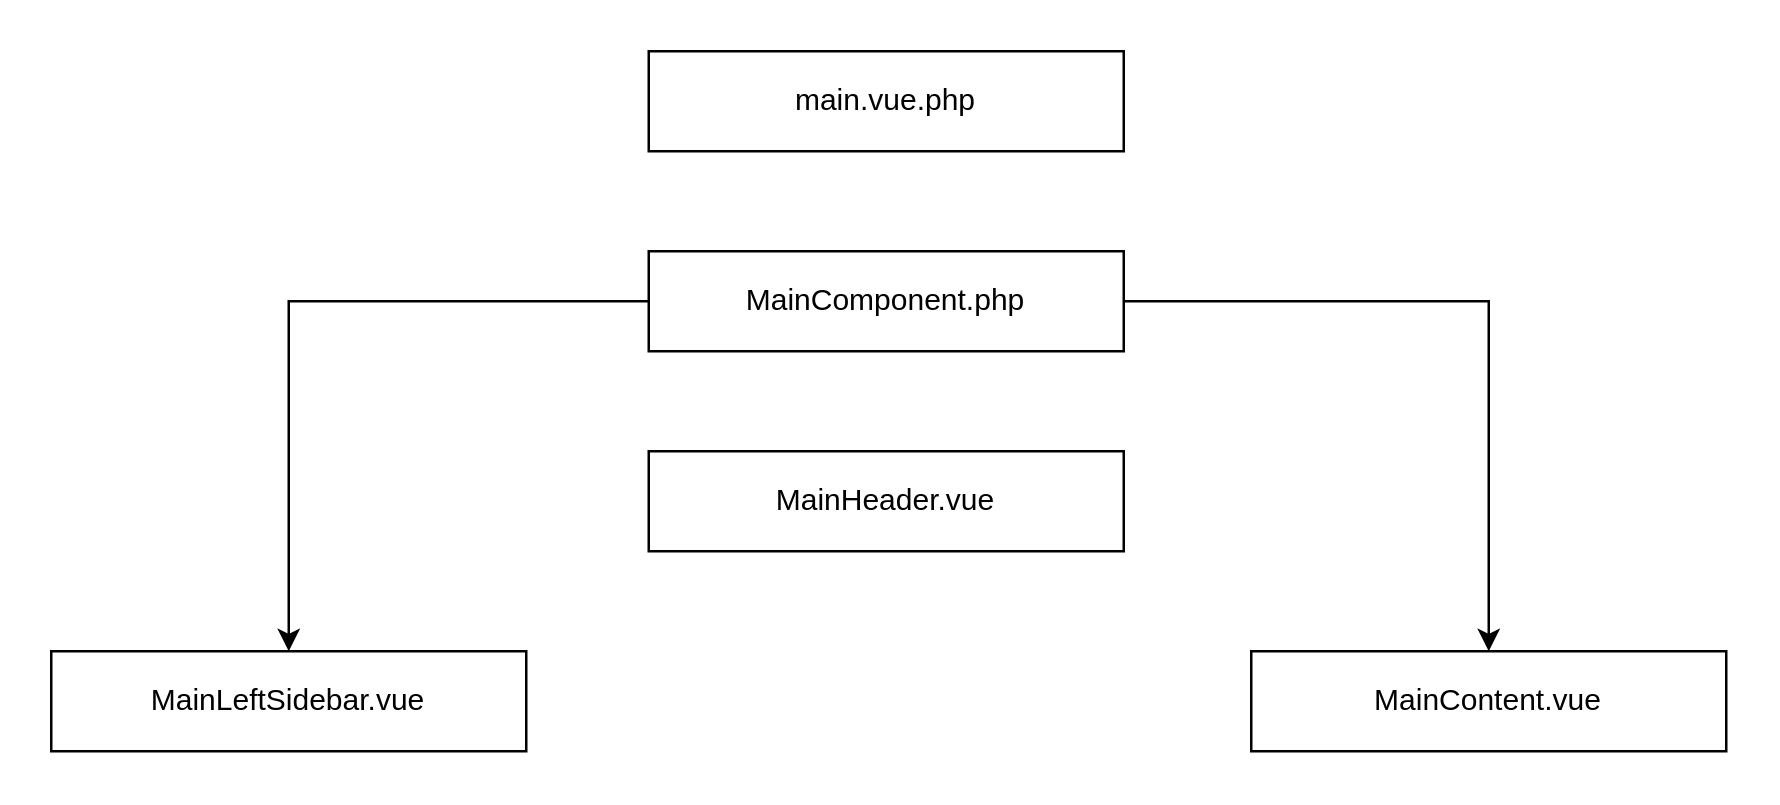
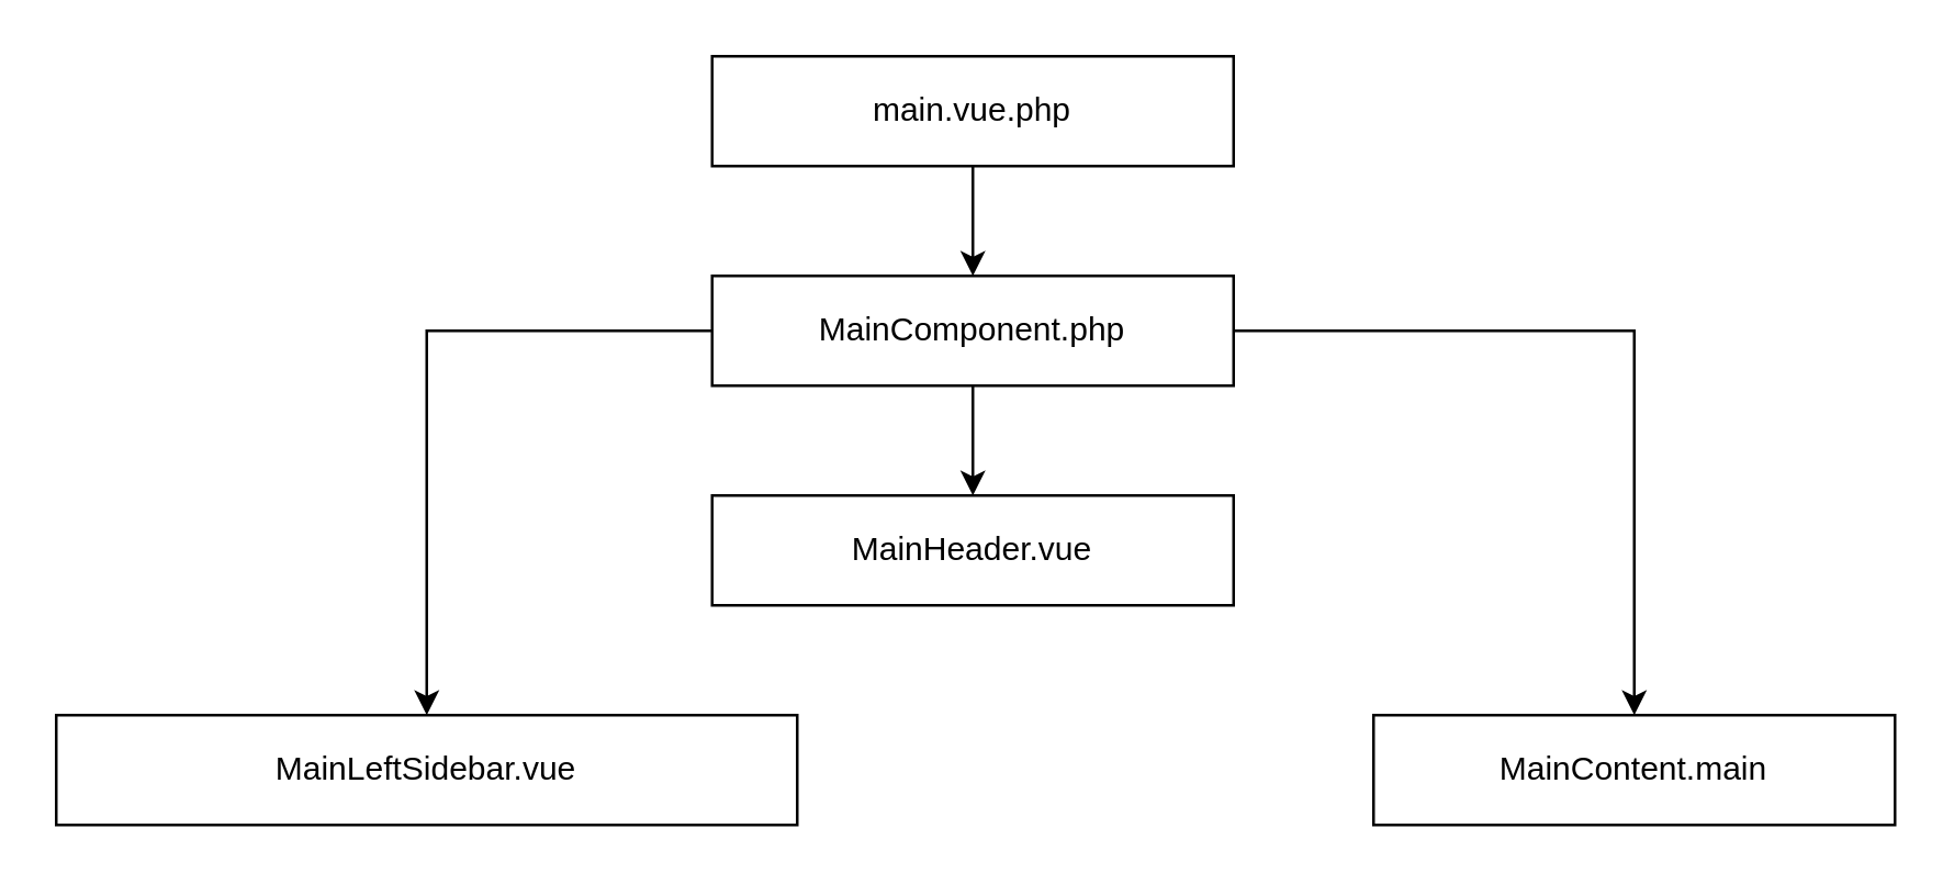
+ <mxCell id="2" style="edgeStyle=orthogonalEdgeStyle;rounded=0;orthogonalLoop=1;jettySize=auto;html=1;exitX=0.5;exitY=1;exitDx=0;exitDy=0;" edge="1" parent="1" source="3" target="7"><mxGeometry relative="1" as="geometry" /></mxCell>
+ <mxCell id="4" style="edgeStyle=orthogonalEdgeStyle;rounded=0;orthogonalLoop=1;jettySize=auto;html=1;exitX=0.5;exitY=1;exitDx=0;exitDy=0;entryX=0.5;entryY=0;entryDx=0;entryDy=0;" edge="1" parent="1" source="7" target="9"><mxGeometry relative="1" as="geometry" /></mxCell>
- <mxCell id="8" value="MainLeftSidebar.vue" style="rounded=0;whiteSpace=wrap;html=1;" vertex="1" parent="1"><mxGeometry x="20" y="260" width="190" height="40" as="geometry" /></mxCell>
+ <mxCell id="8" value="MainLeftSidebar.vue" style="rounded=0;whiteSpace=wrap;html=1;" vertex="1" parent="1"><mxGeometry x="20" y="260" width="270" height="40" as="geometry" /></mxCell>
- <mxCell id="10" value="MainContent.vue" style="rounded=0;whiteSpace=wrap;html=1;" vertex="1" parent="1"><mxGeometry x="500" y="260" width="190" height="40" as="geometry" /></mxCell>
+ <mxCell id="10" value="MainContent.main" style="rounded=0;whiteSpace=wrap;html=1;" vertex="1" parent="1"><mxGeometry x="500" y="260" width="190" height="40" as="geometry" /></mxCell>
